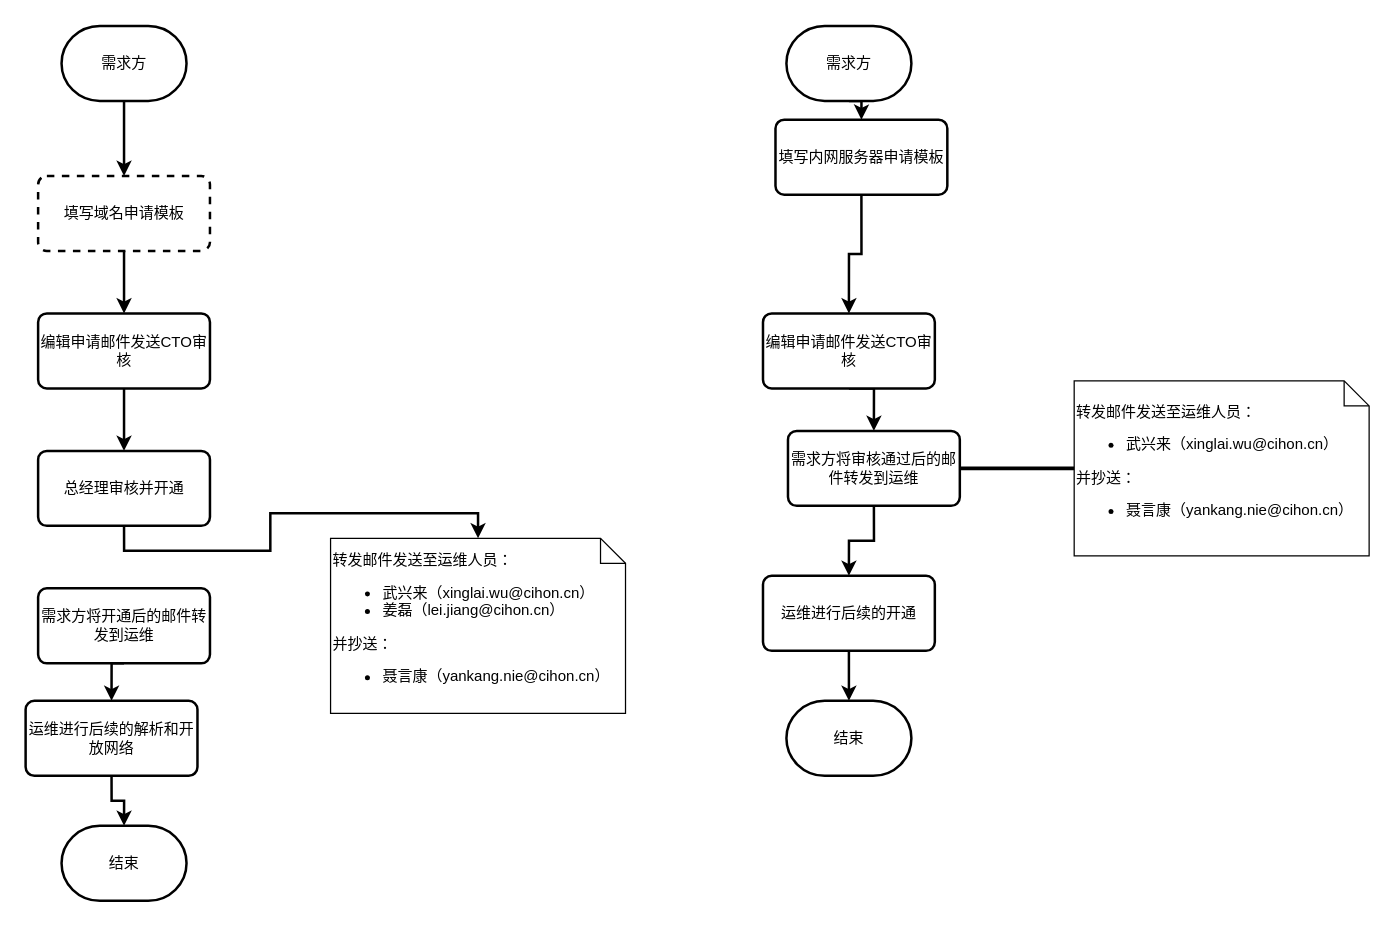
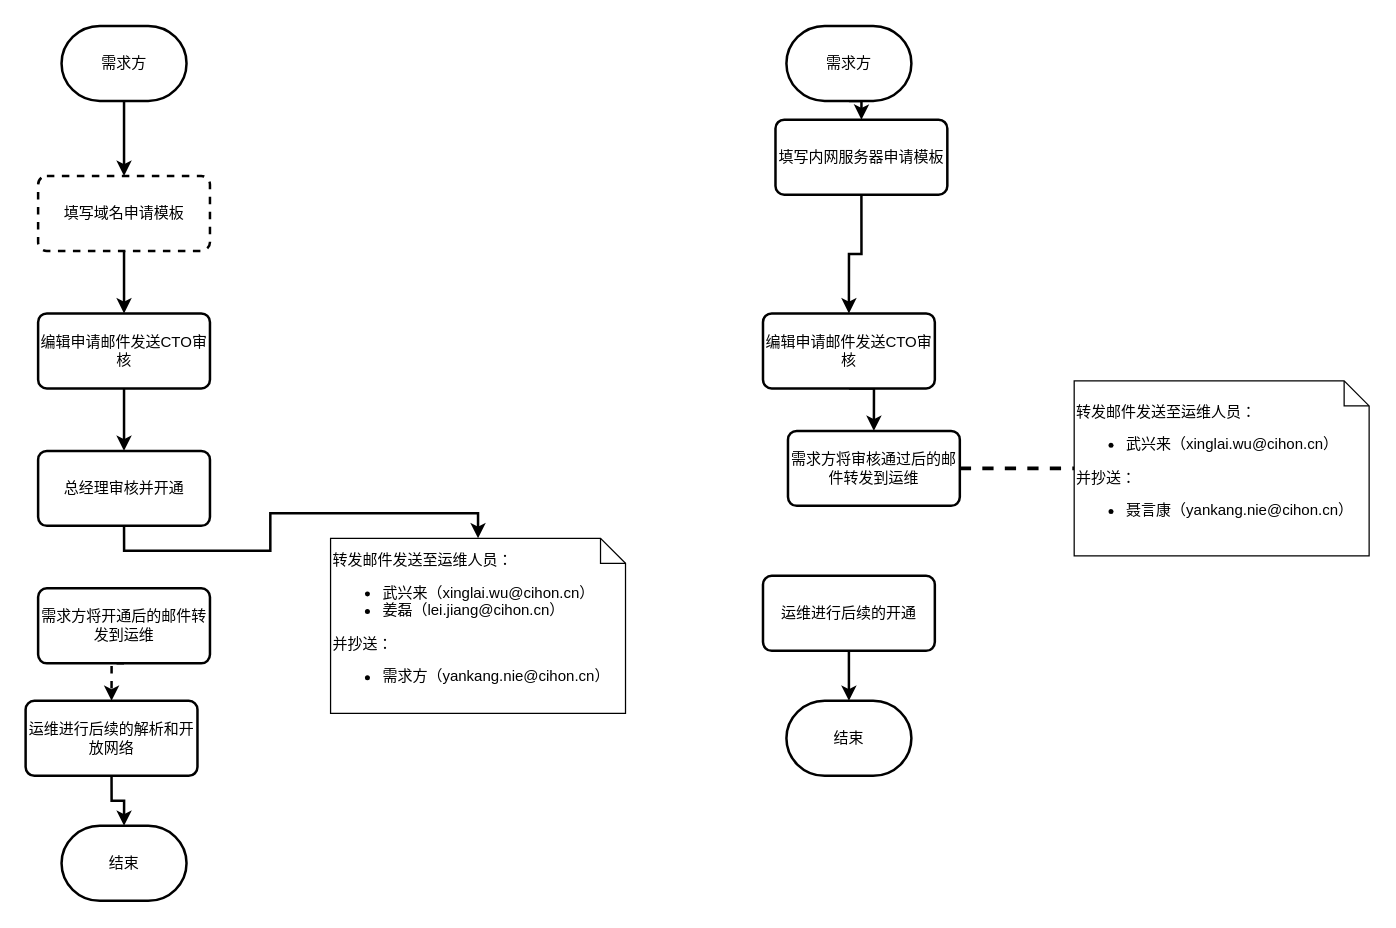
- <mxCell id="27" style="edgeStyle=orthogonalEdgeStyle;rounded=0;orthogonalLoop=1;jettySize=auto;html=1;exitX=1;exitY=0.5;exitDx=0;exitDy=0;entryX=0;entryY=0.5;entryDx=0;entryDy=0;entryPerimeter=0;endArrow=none;endFill=0;strokeWidth=3;dashed=0;" edge="1" parent="1" source="24" target="20"><mxGeometry relative="1" as="geometry" /></mxCell>
+ <mxCell id="27" style="edgeStyle=orthogonalEdgeStyle;rounded=0;orthogonalLoop=1;jettySize=auto;html=1;exitX=1;exitY=0.5;exitDx=0;exitDy=0;entryX=0;entryY=0.5;entryDx=0;entryDy=0;entryPerimeter=0;endArrow=none;endFill=0;strokeWidth=3;dashed=1;" edge="1" parent="1" source="24" target="20"><mxGeometry relative="1" as="geometry" /></mxCell>
- <mxCell id="23" style="edgeStyle=orthogonalEdgeStyle;rounded=0;orthogonalLoop=1;jettySize=auto;html=1;exitX=0.5;exitY=1;exitDx=0;exitDy=0;entryX=0.5;entryY=0;entryDx=0;entryDy=0;strokeWidth=2;" edge="1" parent="1" source="24" target="25"><mxGeometry relative="1" as="geometry"><mxPoint x="678.75" y="454" as="targetPoint" /></mxGeometry></mxCell>
- <mxCell id="8" value="转发邮件发送至运维人员：&lt;br&gt;&lt;ul&gt;&lt;li&gt;武兴来（xinglai.wu@cihon.cn）&lt;/li&gt;&lt;li&gt;姜磊（lei.jiang@cihon.cn）&lt;/li&gt;&lt;/ul&gt;&lt;div&gt;并抄送：&lt;/div&gt;&lt;div&gt;&lt;ul&gt;&lt;li&gt;聂言康（yankang.nie@cihon.cn）&lt;/li&gt;&lt;/ul&gt;&lt;/div&gt;" style="shape=note;size=20;whiteSpace=wrap;html=1;align=left;" vertex="1" parent="1"><mxGeometry x="264" y="430" width="236" height="140" as="geometry" /></mxCell>
+ <mxCell id="8" value="转发邮件发送至运维人员：&lt;br&gt;&lt;ul&gt;&lt;li&gt;武兴来（xinglai.wu@cihon.cn）&lt;/li&gt;&lt;li&gt;姜磊（lei.jiang@cihon.cn）&lt;/li&gt;&lt;/ul&gt;&lt;div&gt;并抄送：&lt;/div&gt;&lt;div&gt;&lt;ul&gt;&lt;li&gt;需求方（yankang.nie@cihon.cn）&lt;/li&gt;&lt;/ul&gt;&lt;/div&gt;" style="shape=note;size=20;whiteSpace=wrap;html=1;align=left;" vertex="1" parent="1"><mxGeometry x="264" y="430" width="236" height="140" as="geometry" /></mxCell>
- <mxCell id="11" style="edgeStyle=orthogonalEdgeStyle;rounded=0;orthogonalLoop=1;jettySize=auto;html=1;exitX=0.5;exitY=1;exitDx=0;exitDy=0;entryX=0.5;entryY=0;entryDx=0;entryDy=0;strokeWidth=2;" edge="1" parent="1" source="12" target="13"><mxGeometry relative="1" as="geometry" /></mxCell>
+ <mxCell id="11" style="edgeStyle=orthogonalEdgeStyle;rounded=0;orthogonalLoop=1;jettySize=auto;html=1;exitX=0.5;exitY=1;exitDx=0;exitDy=0;entryX=0.5;entryY=0;entryDx=0;entryDy=0;strokeWidth=2;dashed=1;" edge="1" parent="1" source="12" target="13"><mxGeometry relative="1" as="geometry" /></mxCell>
